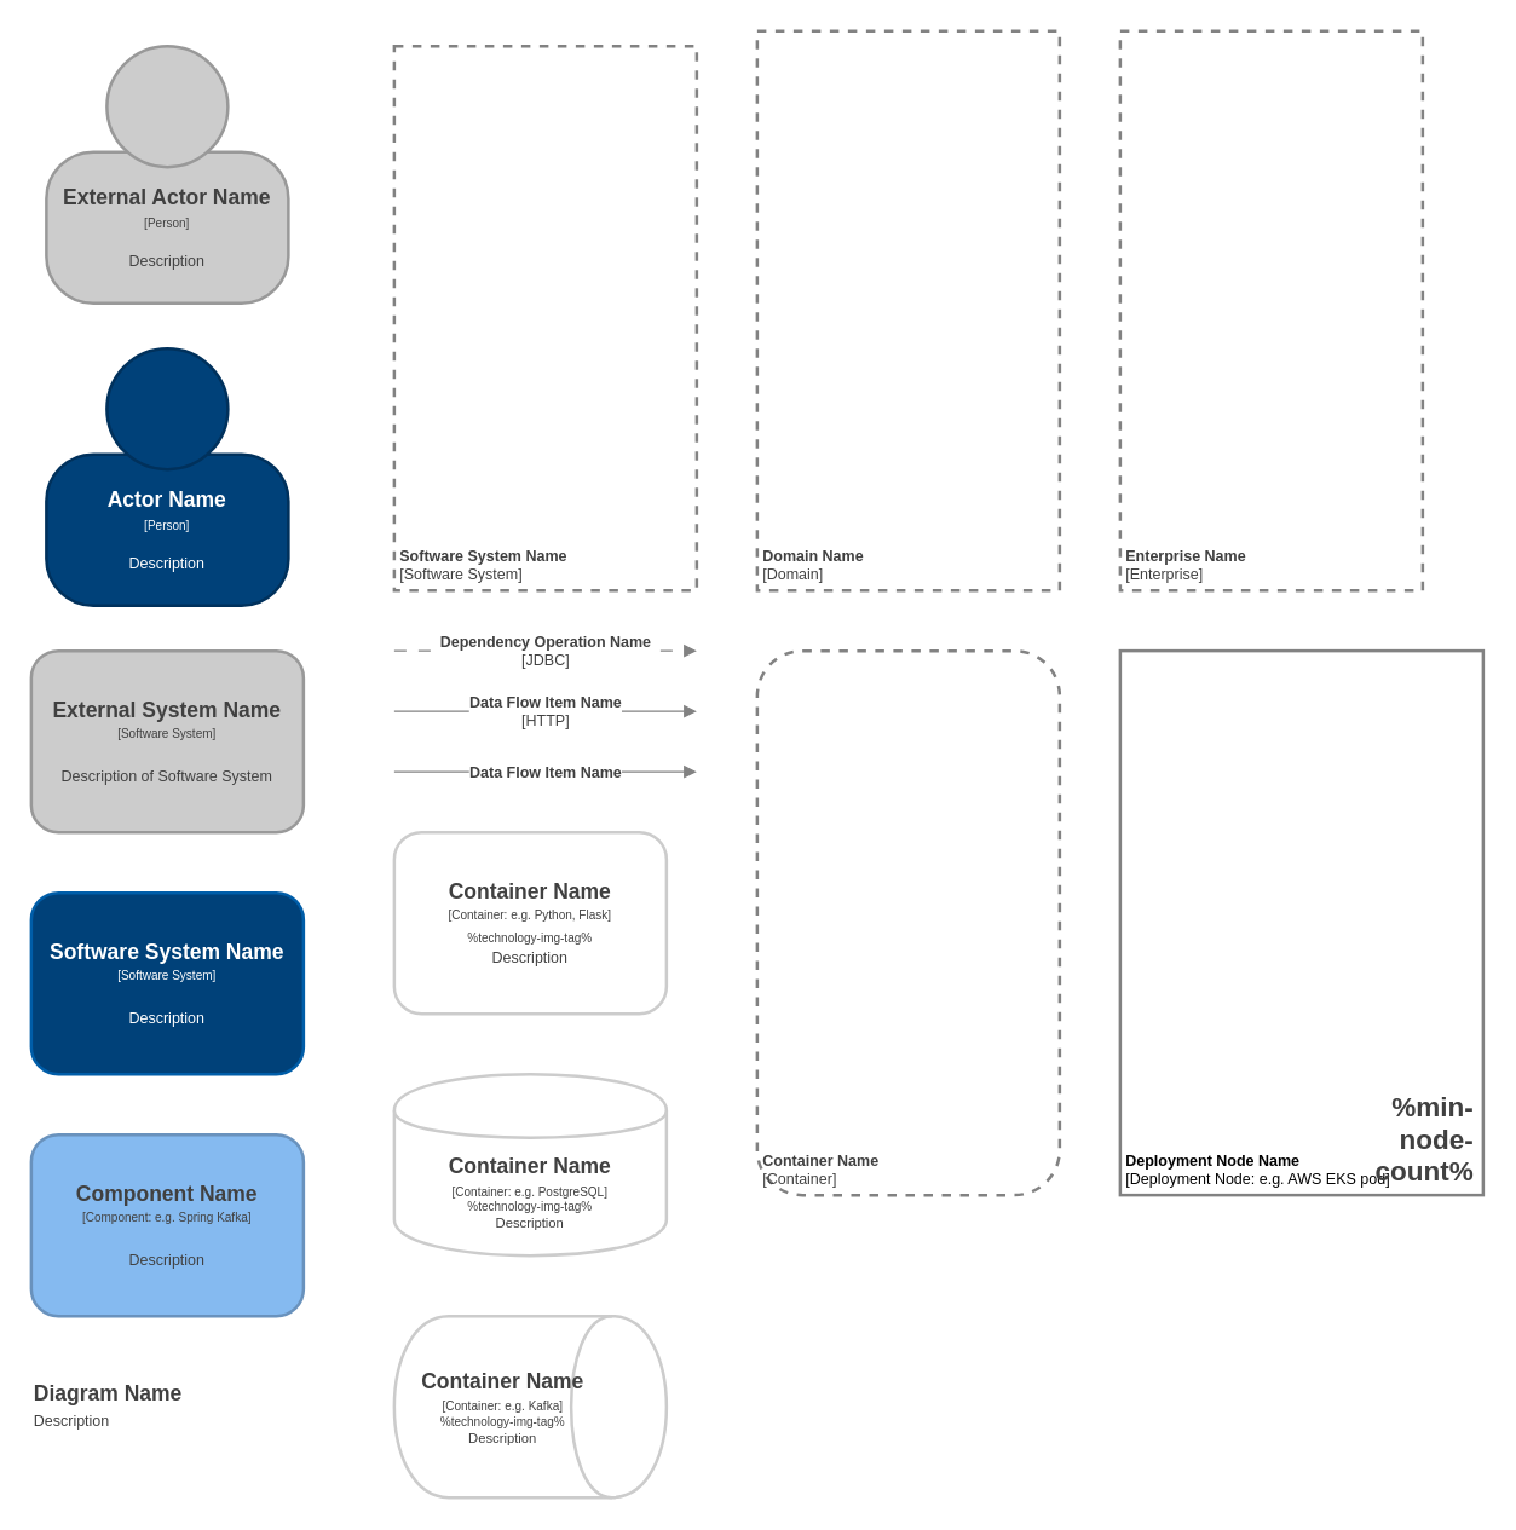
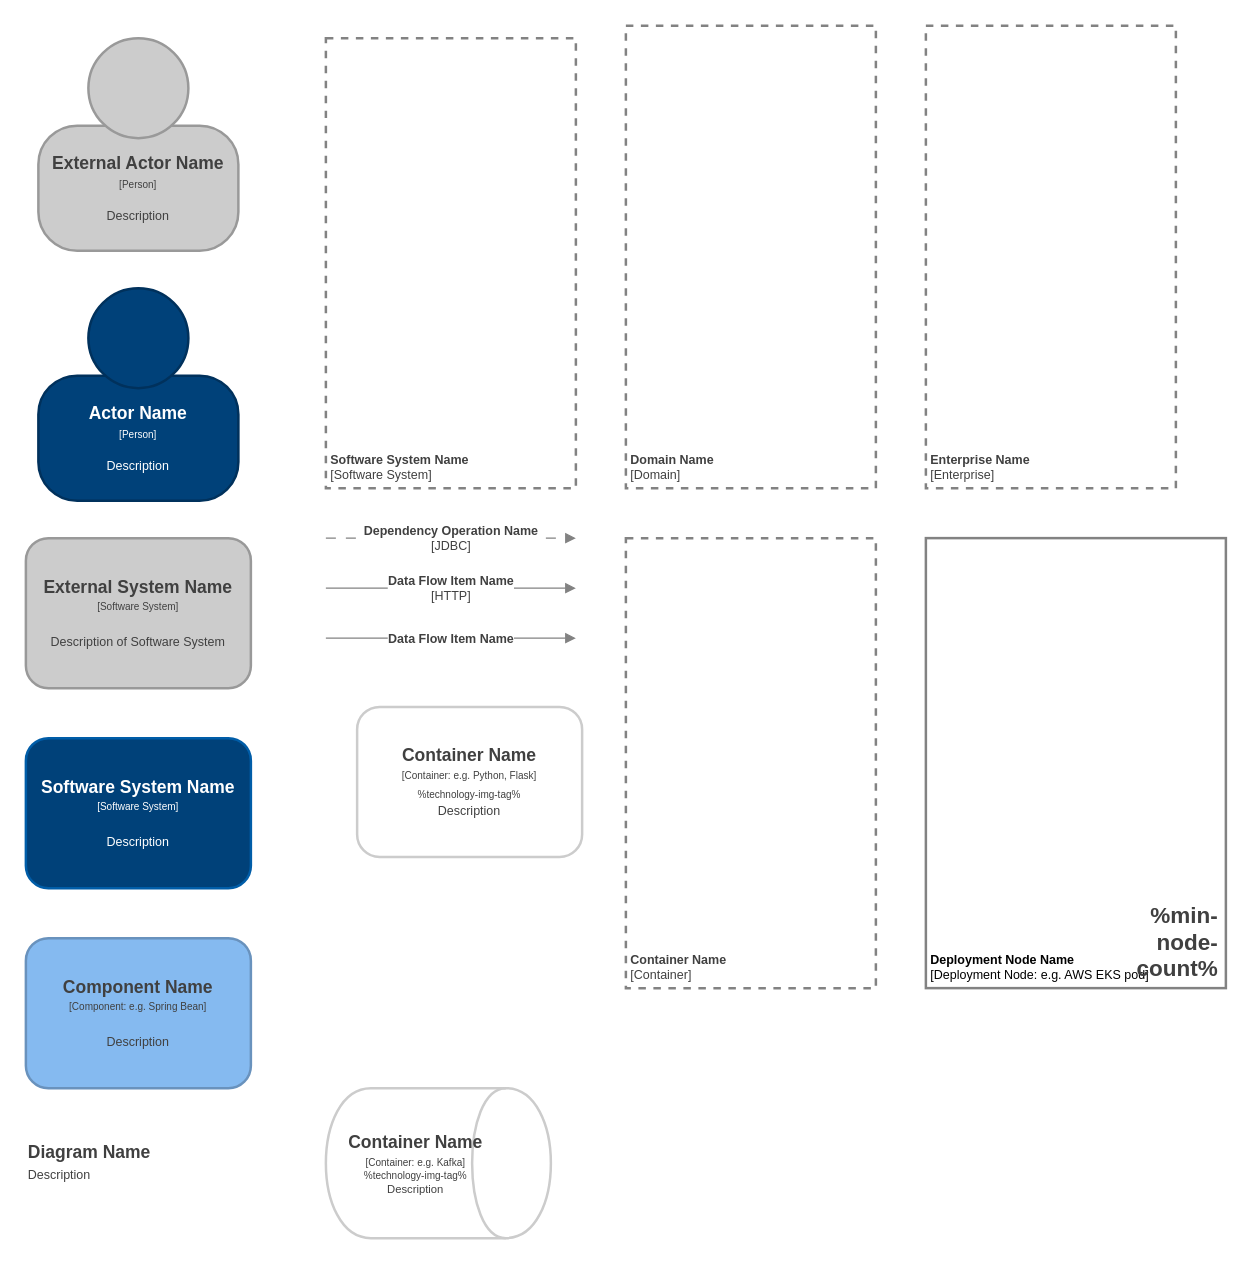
- <mxCell id="12" value="&lt;div&gt;&lt;span style=&quot;font-size: 14px&quot;&gt;&lt;b&gt;Container Name&lt;/b&gt;&lt;/span&gt;&lt;/div&gt;&lt;div&gt;&lt;span style=&quot;font-size: 8px&quot;&gt;[Container: e.g. Python, Flask]&lt;/span&gt;&lt;/div&gt;&lt;div&gt;&lt;span style=&quot;font-size: 8px&quot;&gt;%technology-img-tag%&lt;/span&gt;&lt;/div&gt;&lt;div&gt;&lt;font size=&quot;1&quot;&gt;Description&lt;/font&gt;&lt;/div&gt;" style="rounded=1;whiteSpace=wrap;html=1;fillColor=#FFFFFF;fontColor=#404040;strokeColor=#CCCCCC;resizable=0;rotatable=0;strokeWidth=2;metaEdit=1;allowArrows=0;" parent="1" vertex="1"><mxGeometry x="260" y="550" width="180" height="120" as="geometry" /></mxCell>
+ <mxCell id="12" value="&lt;div&gt;&lt;span style=&quot;font-size: 14px&quot;&gt;&lt;b&gt;Container Name&lt;/b&gt;&lt;/span&gt;&lt;/div&gt;&lt;div&gt;&lt;span style=&quot;font-size: 8px&quot;&gt;[Container: e.g. Python, Flask]&lt;/span&gt;&lt;/div&gt;&lt;div&gt;&lt;span style=&quot;font-size: 8px&quot;&gt;%technology-img-tag%&lt;/span&gt;&lt;/div&gt;&lt;div&gt;&lt;font size=&quot;1&quot;&gt;Description&lt;/font&gt;&lt;/div&gt;" style="rounded=1;whiteSpace=wrap;html=1;fillColor=#FFFFFF;fontColor=#404040;strokeColor=#CCCCCC;resizable=0;rotatable=0;strokeWidth=2;metaEdit=1;allowArrows=0;" parent="1" vertex="1"><mxGeometry x="285" y="565" width="180" height="120" as="geometry" /></mxCell>
- <mxCell id="14" value="&lt;font style=&quot;font-size: 10px&quot;&gt;&lt;b&gt;Container Name&lt;/b&gt;&lt;br style=&quot;font-size: 10px&quot;&gt;[Container]&lt;/font&gt;" style="whiteSpace=wrap;html=1;strokeColor=#828282;fillColor=none;fontColor=#404040;align=left;labelPosition=center;verticalLabelPosition=middle;verticalAlign=bottom;dashed=1;strokeWidth=2;perimeterSpacing=0;spacing=4;spacingTop=0;fontSize=10;container=0;rotatable=0;metaEdit=1;allowArrows=0;rounded=1;" parent="1" vertex="1"><mxGeometry x="500" y="430" width="200" height="360" as="geometry"><mxRectangle x="560" y="40" width="110" height="30" as="alternateBounds" /></mxGeometry></mxCell>
+ <mxCell id="14" value="&lt;font style=&quot;font-size: 10px&quot;&gt;&lt;b&gt;Container Name&lt;/b&gt;&lt;br style=&quot;font-size: 10px&quot;&gt;[Container]&lt;/font&gt;" style="rounded=0;whiteSpace=wrap;html=1;strokeColor=#828282;fillColor=none;fontColor=#404040;align=left;labelPosition=center;verticalLabelPosition=middle;verticalAlign=bottom;dashed=1;strokeWidth=2;perimeterSpacing=0;spacing=4;spacingTop=0;fontSize=10;container=0;rotatable=0;metaEdit=1;allowArrows=0;" parent="1" vertex="1"><mxGeometry x="500" y="430" width="200" height="360" as="geometry"><mxRectangle x="560" y="40" width="110" height="30" as="alternateBounds" /></mxGeometry></mxCell>
- <mxCell id="6" value="&lt;div&gt;&lt;b style=&quot;font-size: 14px&quot;&gt;Container Name&lt;/b&gt;&lt;br&gt;&lt;/div&gt;&lt;div style=&quot;font-size: 12px&quot;&gt;&lt;font style=&quot;font-size: 8px&quot;&gt;[Container: e.g. PostgreSQL]&lt;/font&gt;&lt;/div&gt;&lt;div style=&quot;font-size: 8px&quot;&gt;&lt;font style=&quot;line-height: 9.6px&quot;&gt;%technology-img-tag%&lt;br&gt;&lt;/font&gt;&lt;/div&gt;&lt;div&gt;&lt;font&gt;Description&lt;/font&gt;&lt;/div&gt;" style="shape=cylinder;whiteSpace=wrap;html=1;boundedLbl=1;backgroundOutline=1;strokeColor=#CCCCCC;strokeWidth=2;fillColor=#FFFFFF;fontSize=9;fontColor=#404040;align=center;resizable=0;rotatable=0;verticalAlign=middle;spacing=2;metaEdit=1;allowArrows=0;" parent="1" vertex="1"><mxGeometry x="260" y="710" width="180" height="120" as="geometry" /></mxCell>
- <mxCell id="13" value="&lt;div&gt;&lt;span style=&quot;font-size: 14px&quot;&gt;&lt;b&gt;Component Name&lt;/b&gt;&lt;/span&gt;&lt;/div&gt;&lt;div&gt;&lt;span style=&quot;font-size: 8px&quot;&gt;[Component: e.g. Spring Kafka]&lt;/span&gt;&lt;/div&gt;&lt;div&gt;&lt;span style=&quot;font-size: 8px&quot;&gt;&lt;br&gt;&lt;/span&gt;&lt;/div&gt;&lt;div&gt;&lt;font size=&quot;1&quot;&gt;Description&lt;/font&gt;&lt;/div&gt;" style="rounded=1;whiteSpace=wrap;html=1;fillColor=#85baf0;fontColor=#404040;strokeColor=#6992BD;resizable=0;rotatable=0;strokeWidth=2;metaEdit=1;allowArrows=0;" parent="1" vertex="1"><mxGeometry x="20" y="750" width="180" height="120" as="geometry" /></mxCell>
+ <mxCell id="13" value="&lt;div&gt;&lt;span style=&quot;font-size: 14px&quot;&gt;&lt;b&gt;Component Name&lt;/b&gt;&lt;/span&gt;&lt;/div&gt;&lt;div&gt;&lt;span style=&quot;font-size: 8px&quot;&gt;[Component: e.g. Spring Bean]&lt;/span&gt;&lt;/div&gt;&lt;div&gt;&lt;span style=&quot;font-size: 8px&quot;&gt;&lt;br&gt;&lt;/span&gt;&lt;/div&gt;&lt;div&gt;&lt;font size=&quot;1&quot;&gt;Description&lt;/font&gt;&lt;/div&gt;" style="rounded=1;whiteSpace=wrap;html=1;fillColor=#85baf0;fontColor=#404040;strokeColor=#6992BD;resizable=0;rotatable=0;strokeWidth=2;metaEdit=1;allowArrows=0;" parent="1" vertex="1"><mxGeometry x="20" y="750" width="180" height="120" as="geometry" /></mxCell>
